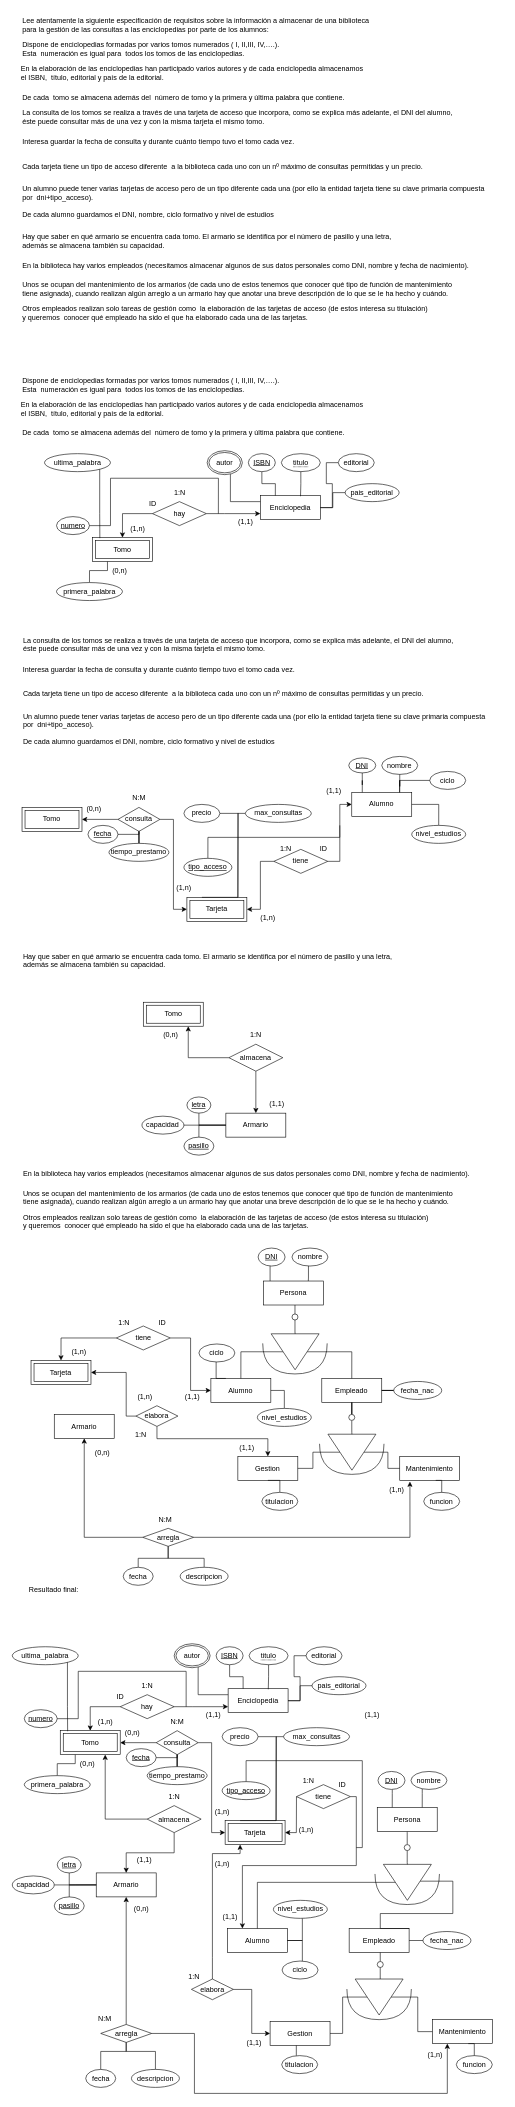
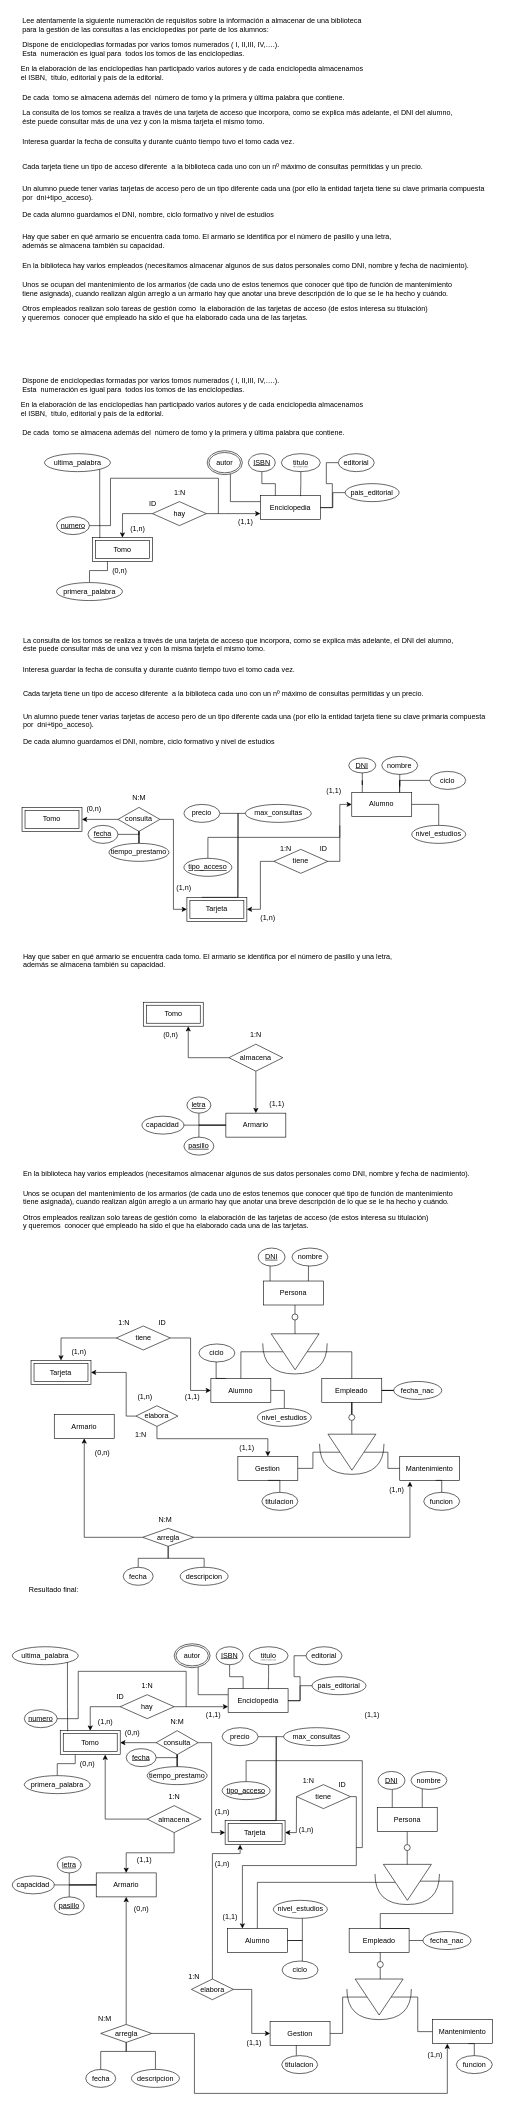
- <mxCell id="2" value="Lee atentamente la siguiente especificación de requisitos sobre la información a almacenar de una biblioteca &#10;para la gestión de las consultas a las enciclopedias por parte de los alumnos:" style="text;align=left;verticalAlign=middle;resizable=0;points=[];autosize=1;strokeColor=none;fillColor=none;" parent="1" vertex="1"><mxGeometry x="35" y="20" width="610" height="40" as="geometry" /></mxCell>
+ <mxCell id="2" value="Lee atentamente la siguiente numeración de requisitos sobre la información a almacenar de una biblioteca &#10;para la gestión de las consultas a las enciclopedias por parte de los alumnos:" style="text;align=left;verticalAlign=middle;resizable=0;points=[];autosize=1;strokeColor=none;fillColor=none;" parent="1" vertex="1"><mxGeometry x="35" y="20" width="610" height="40" as="geometry" /></mxCell>
